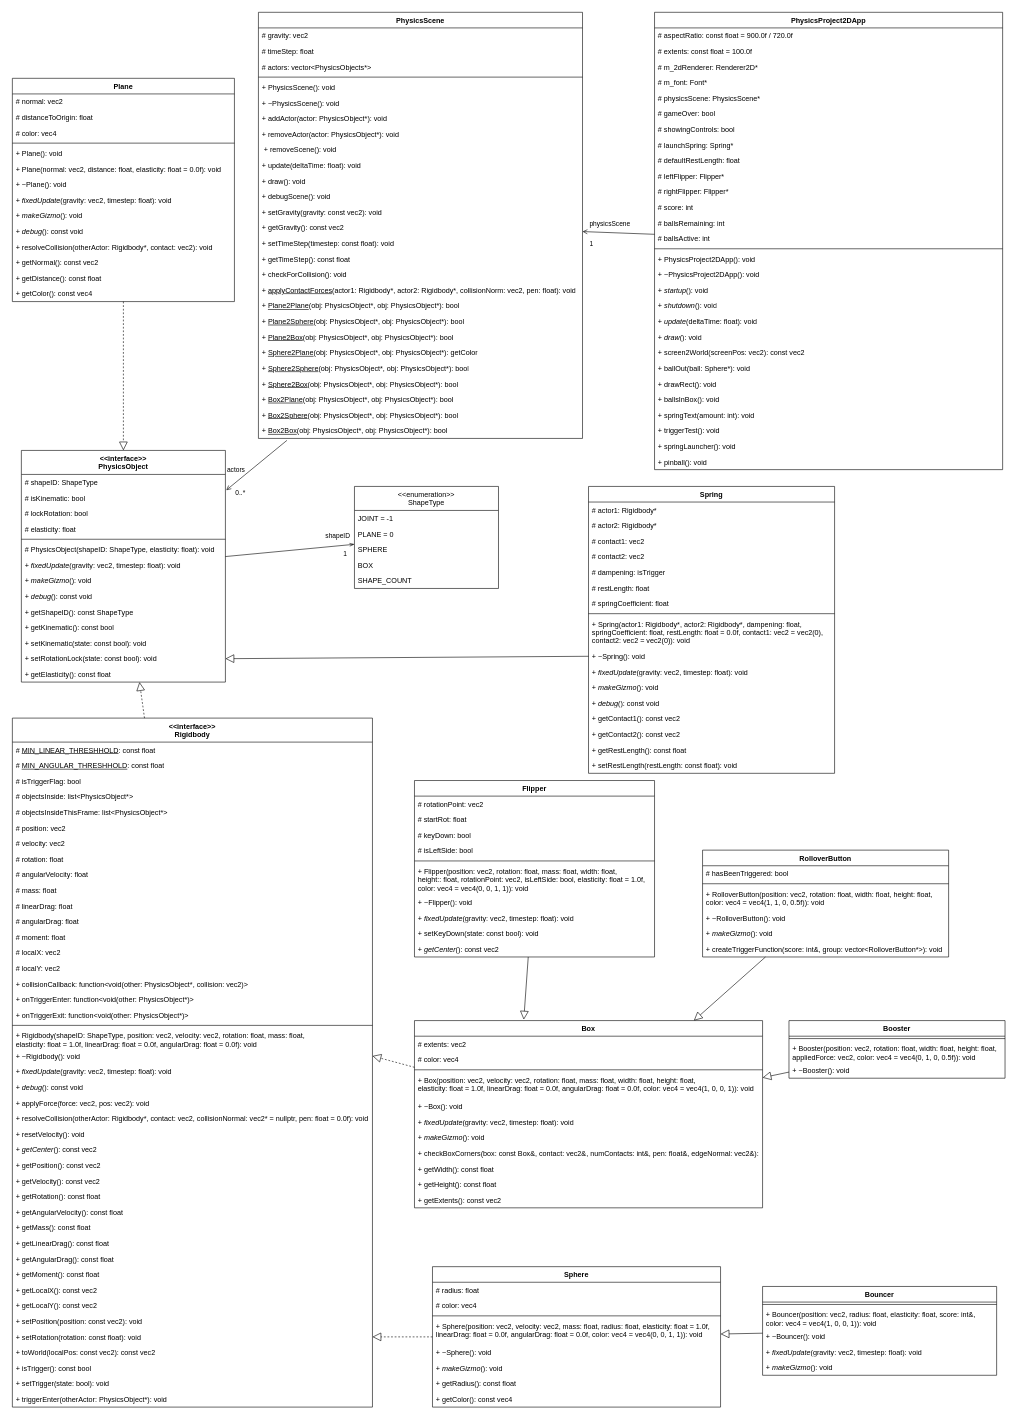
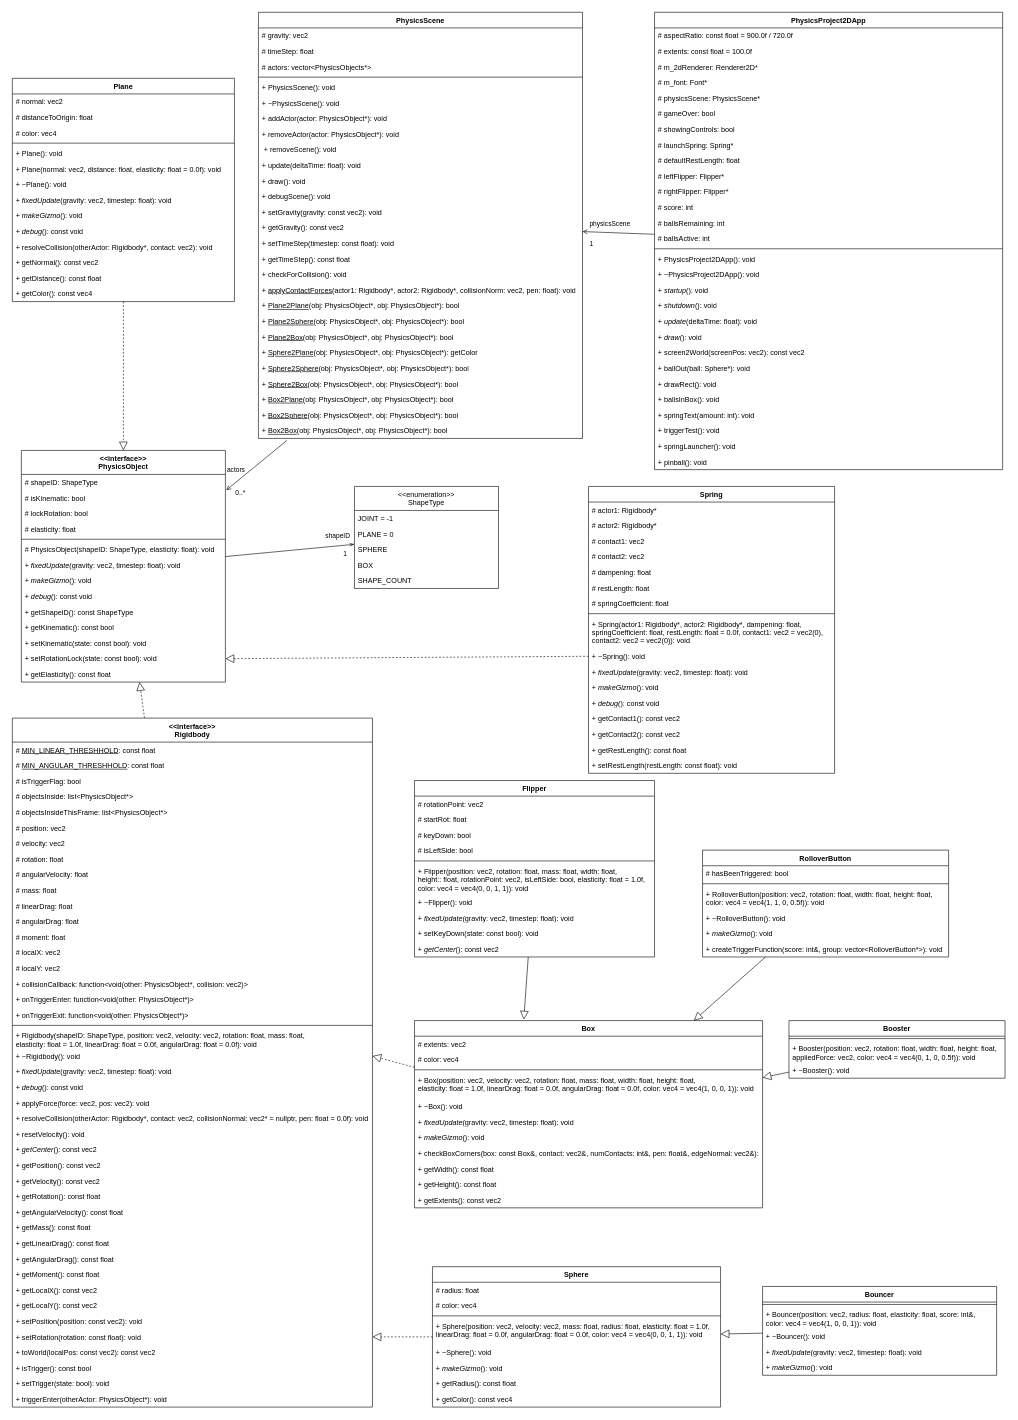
- <mxCell id="82" value="# dampening: isTrigger" style="text;strokeColor=none;fillColor=none;align=left;verticalAlign=top;spacingLeft=4;spacingRight=4;overflow=hidden;rotatable=0;points=[[0,0.5],[1,0.5]];portConstraint=eastwest;" parent="77" vertex="1"><mxGeometry y="130" width="410" height="26" as="geometry" /></mxCell>
+ <mxCell id="82" value="# dampening: float" style="text;strokeColor=none;fillColor=none;align=left;verticalAlign=top;spacingLeft=4;spacingRight=4;overflow=hidden;rotatable=0;points=[[0,0.5],[1,0.5]];portConstraint=eastwest;" parent="77" vertex="1"><mxGeometry y="130" width="410" height="26" as="geometry" /></mxCell>
- <mxCell id="95" value="" style="endArrow=block;dashed=0;endFill=0;endSize=12;html=1;entryX=1;entryY=0.5;entryDx=0;entryDy=0;exitX=0;exitY=0.5;exitDx=0;exitDy=0;" parent="1" source="87" target="15" edge="1"><mxGeometry width="160" relative="1" as="geometry"><mxPoint x="-110" y="820" as="sourcePoint" /><mxPoint x="140" y="800" as="targetPoint" /></mxGeometry></mxCell>
+ <mxCell id="95" value="" style="endArrow=block;dashed=1;endFill=0;endSize=12;html=1;entryX=1;entryY=0.5;entryDx=0;entryDy=0;exitX=0;exitY=0.5;exitDx=0;exitDy=0;" parent="1" source="87" target="15" edge="1"><mxGeometry width="160" relative="1" as="geometry"><mxPoint x="-110" y="820" as="sourcePoint" /><mxPoint x="140" y="800" as="targetPoint" /></mxGeometry></mxCell>
